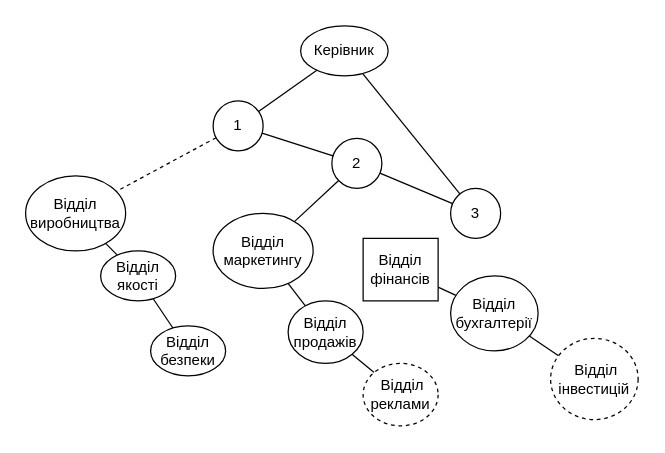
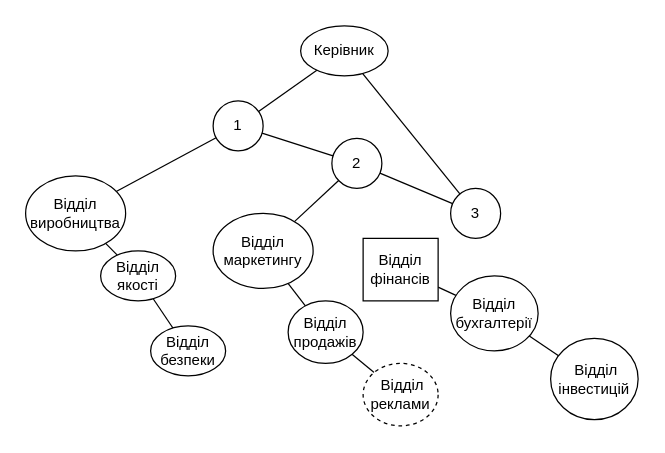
- <mxCell id="5" value="" style="rounded=0;orthogonalLoop=1;jettySize=auto;html=1;endArrow=none;endFill=0;dashed=1;" parent="1" source="6" target="13" edge="1"><mxGeometry relative="1" as="geometry" /></mxCell>
+ <mxCell id="5" value="" style="rounded=0;orthogonalLoop=1;jettySize=auto;html=1;endArrow=none;endFill=0;" parent="1" source="6" target="13" edge="1"><mxGeometry relative="1" as="geometry" /></mxCell>
- <mxCell id="26" value=" Відділ інвестицій" style="ellipse;whiteSpace=wrap;html=1;endArrow=none;rounded=0;endFill=0;dashed=1;" parent="1" vertex="1"><mxGeometry x="440" y="270" width="70" height="65" as="geometry" /></mxCell>
+ <mxCell id="26" value=" Відділ інвестицій" style="ellipse;whiteSpace=wrap;html=1;endArrow=none;rounded=0;endFill=0;" parent="1" vertex="1"><mxGeometry x="440" y="270" width="70" height="65" as="geometry" /></mxCell>
